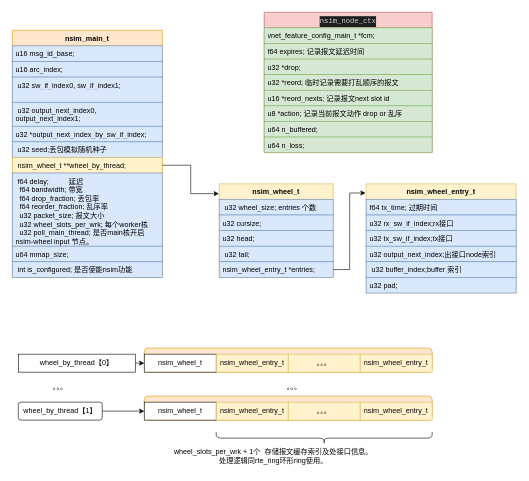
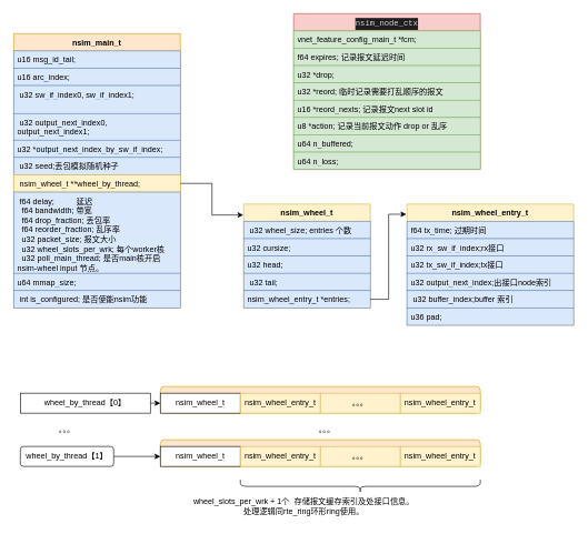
- <mxCell id="3" value="u16 msg_id_base;" style="text;strokeColor=#6c8ebf;fillColor=#dae8fc;align=left;verticalAlign=top;spacingLeft=4;spacingRight=4;overflow=hidden;rotatable=0;points=[[0,0.5],[1,0.5]];portConstraint=eastwest;whiteSpace=wrap;html=1;" parent="2" vertex="1"><mxGeometry y="26" width="250" height="26" as="geometry" /></mxCell>
+ <mxCell id="3" value="u16 msg_id_tail;" style="text;strokeColor=#6c8ebf;fillColor=#dae8fc;align=left;verticalAlign=top;spacingLeft=4;spacingRight=4;overflow=hidden;rotatable=0;points=[[0,0.5],[1,0.5]];portConstraint=eastwest;whiteSpace=wrap;html=1;" parent="2" vertex="1"><mxGeometry y="26" width="250" height="26" as="geometry" /></mxCell>
- <mxCell id="19" value="u32 pad;" style="text;strokeColor=#6c8ebf;fillColor=#dae8fc;align=left;verticalAlign=top;spacingLeft=4;spacingRight=4;overflow=hidden;rotatable=0;points=[[0,0.5],[1,0.5]];portConstraint=eastwest;whiteSpace=wrap;html=1;" parent="13" vertex="1"><mxGeometry y="156" width="250" height="26" as="geometry" /></mxCell>
+ <mxCell id="19" value="u36 pad;" style="text;strokeColor=#6c8ebf;fillColor=#dae8fc;align=left;verticalAlign=top;spacingLeft=4;spacingRight=4;overflow=hidden;rotatable=0;points=[[0,0.5],[1,0.5]];portConstraint=eastwest;whiteSpace=wrap;html=1;" parent="13" vertex="1"><mxGeometry y="156" width="250" height="26" as="geometry" /></mxCell>
